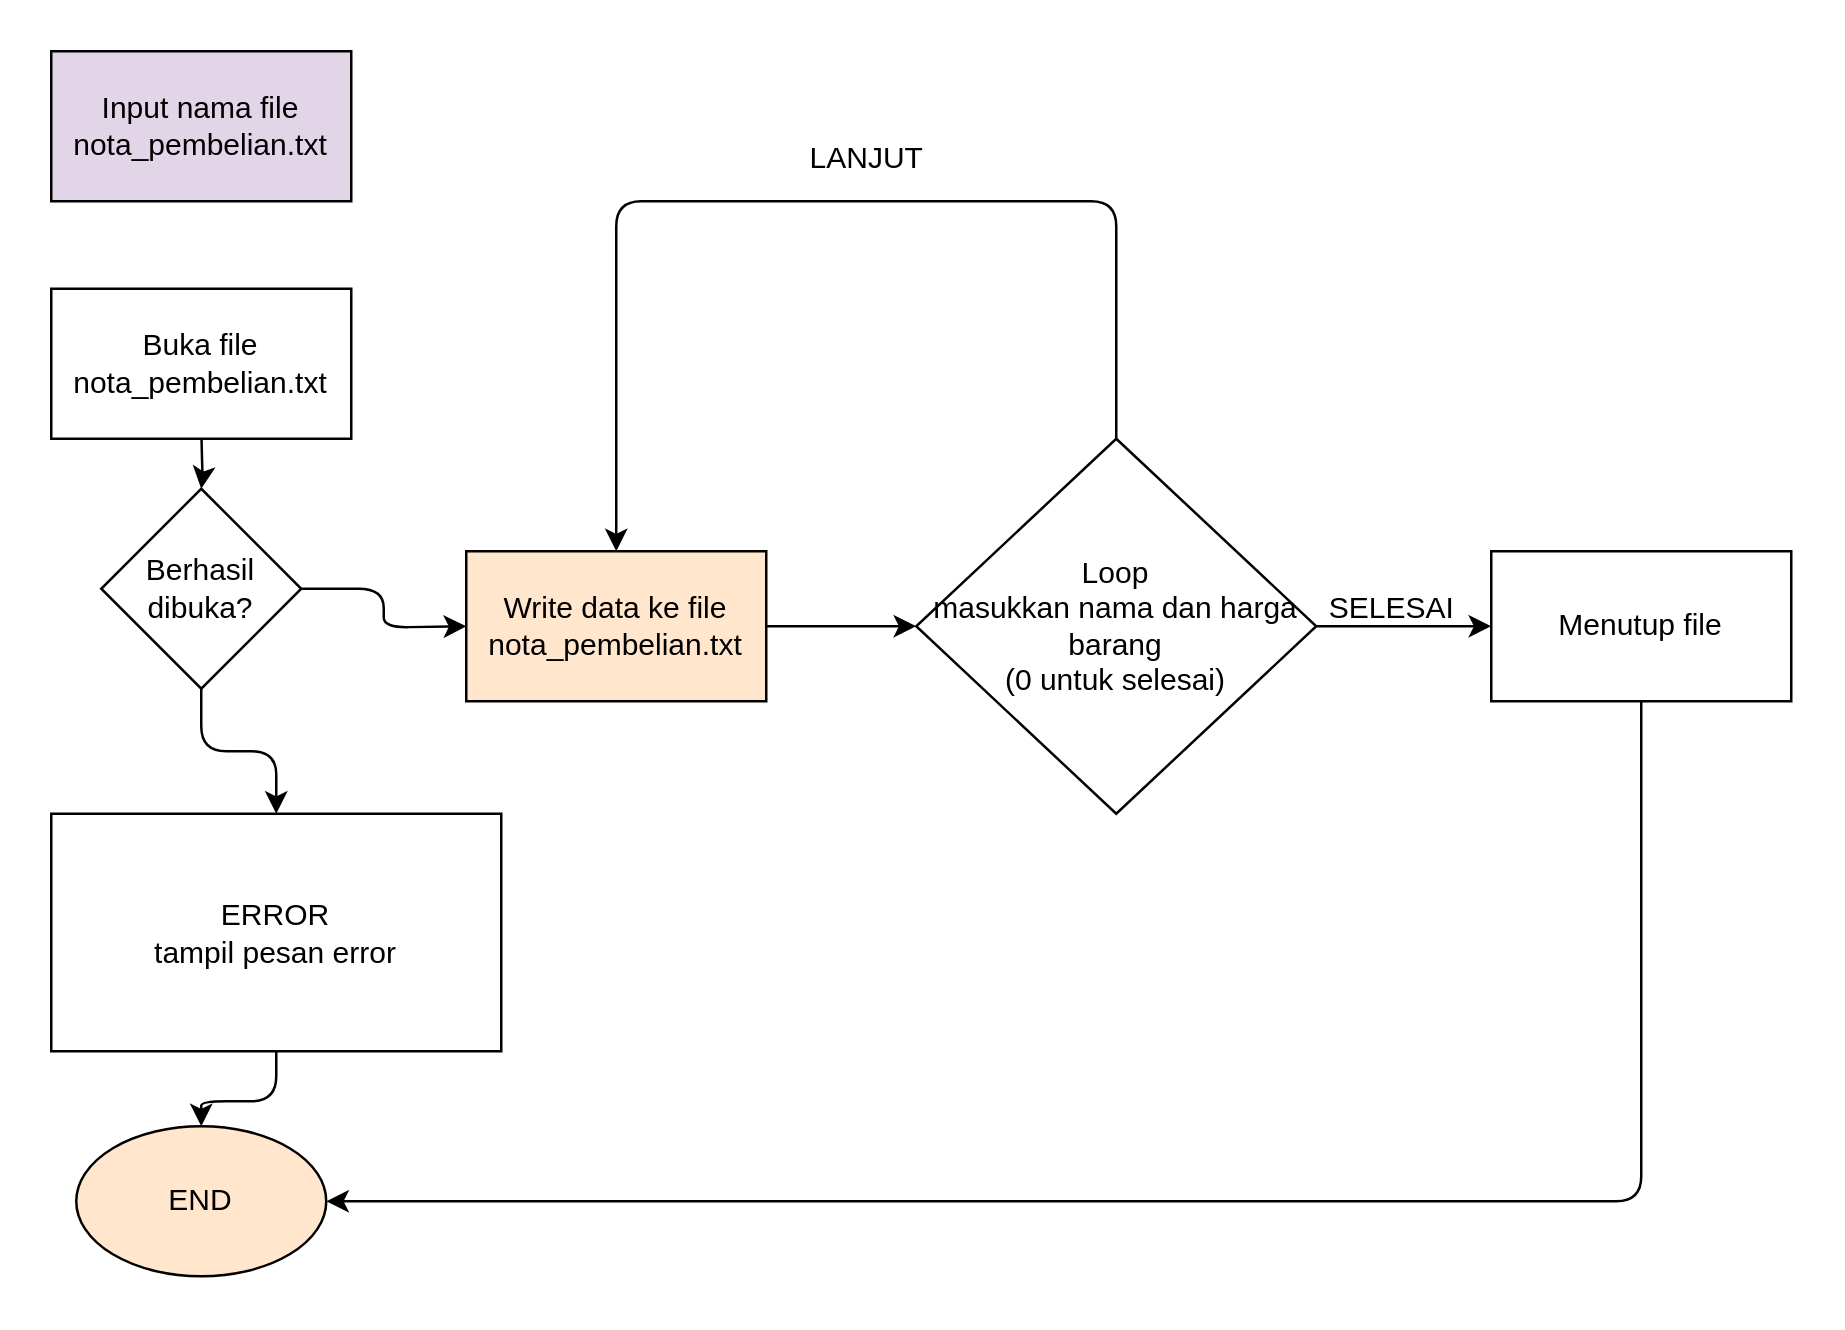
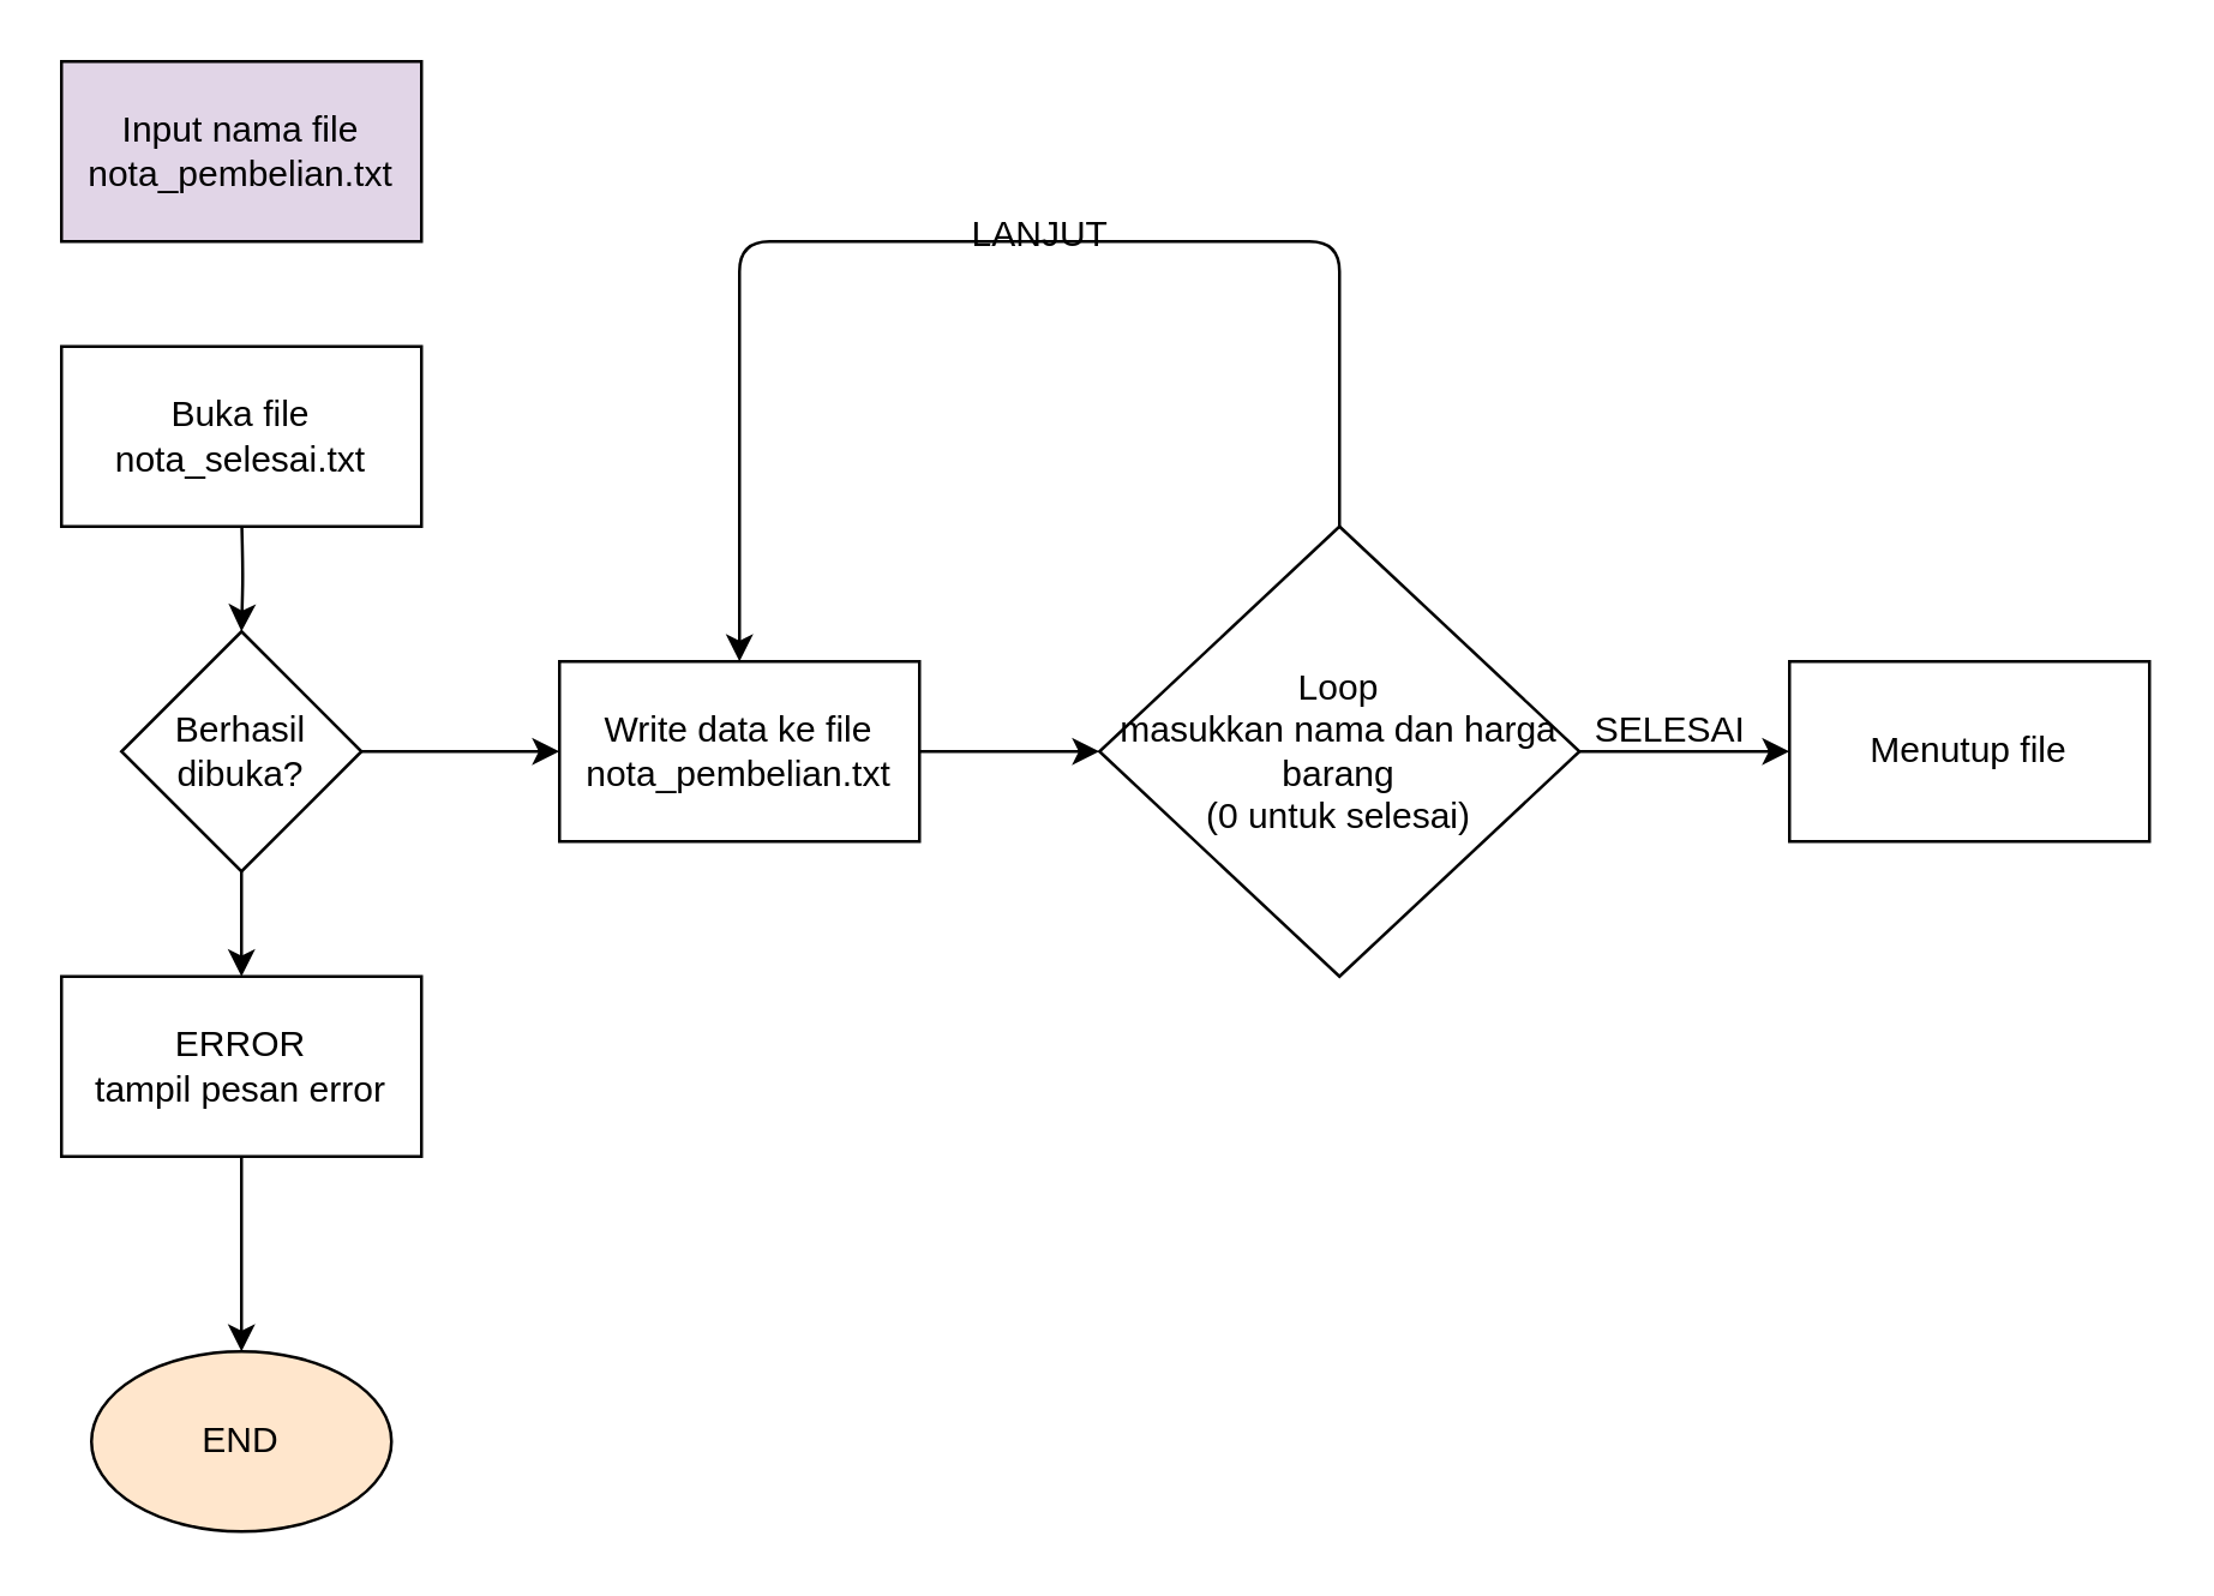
- <mxCell id="18" value="LANJUT" style="text;html=1;align=center;verticalAlign=middle;resizable=0;points=[];autosize=1;strokeColor=none;fillColor=none;" vertex="1" parent="1"><mxGeometry x="311" y="48" width="70" height="30" as="geometry" /></mxCell>
+ <mxCell id="18" value="LANJUT" style="text;html=1;align=center;verticalAlign=middle;resizable=0;points=[];autosize=1;strokeColor=none;fillColor=none;" vertex="1" parent="1"><mxGeometry x="311" y="63" width="70" height="30" as="geometry" /></mxCell>
- <mxCell id="10" value="&lt;div&gt;Buka file&lt;/div&gt;&lt;div&gt;nota_pembelian.txt&lt;br&gt;&lt;/div&gt;" style="rounded=0;whiteSpace=wrap;html=1;" vertex="1" parent="1"><mxGeometry x="20" y="115" width="120" height="60" as="geometry" /></mxCell>
+ <mxCell id="10" value="&lt;div&gt;Buka file&lt;/div&gt;&lt;div&gt;nota_selesai.txt&lt;br&gt;&lt;/div&gt;" style="rounded=0;whiteSpace=wrap;html=1;" vertex="1" parent="1"><mxGeometry x="20" y="115" width="120" height="60" as="geometry" /></mxCell>
- <mxCell id="6" value="&lt;div&gt;Berhasil&lt;/div&gt;&lt;div&gt;dibuka?&lt;br&gt;&lt;/div&gt;" style="rhombus;whiteSpace=wrap;html=1;" vertex="1" parent="1"><mxGeometry x="40" y="195" width="80" height="80" as="geometry" /></mxCell>
+ <mxCell id="6" value="&lt;div&gt;Berhasil&lt;/div&gt;&lt;div&gt;dibuka?&lt;br&gt;&lt;/div&gt;" style="rhombus;whiteSpace=wrap;html=1;" vertex="1" parent="1"><mxGeometry x="40" y="210" width="80" height="80" as="geometry" /></mxCell>
- <mxCell id="15" value="&lt;div&gt;Write data ke file&lt;/div&gt;&lt;div&gt;nota_pembelian.txt&lt;br&gt;&lt;/div&gt;" style="rounded=0;whiteSpace=wrap;html=1;fillColor=#ffe6cc;" vertex="1" parent="1"><mxGeometry x="186" y="220" width="120" height="60" as="geometry" /></mxCell>
+ <mxCell id="15" value="&lt;div&gt;Write data ke file&lt;/div&gt;&lt;div&gt;nota_pembelian.txt&lt;br&gt;&lt;/div&gt;" style="rounded=0;whiteSpace=wrap;html=1;" vertex="1" parent="1"><mxGeometry x="186" y="220" width="120" height="60" as="geometry" /></mxCell>
- <mxCell id="12" value="ERROR&lt;br&gt;tampil pesan error" style="rounded=0;whiteSpace=wrap;html=1;" vertex="1" parent="1"><mxGeometry x="20" y="325" width="180" height="95" as="geometry" /></mxCell>
+ <mxCell id="12" value="ERROR&lt;br&gt;tampil pesan error" style="rounded=0;whiteSpace=wrap;html=1;" vertex="1" parent="1"><mxGeometry x="20" y="325" width="120" height="60" as="geometry" /></mxCell>
- <mxCell id="16" style="edgeStyle=orthogonalEdgeStyle;orthogonalLoop=1;jettySize=auto;html=1;entryX=1;entryY=0.5;entryDx=0;entryDy=0;" edge="1" parent="1" source="17" target="13"><mxGeometry relative="1" as="geometry"><Array as="points"><mxPoint x="656" y="480" /></Array></mxGeometry></mxCell>
